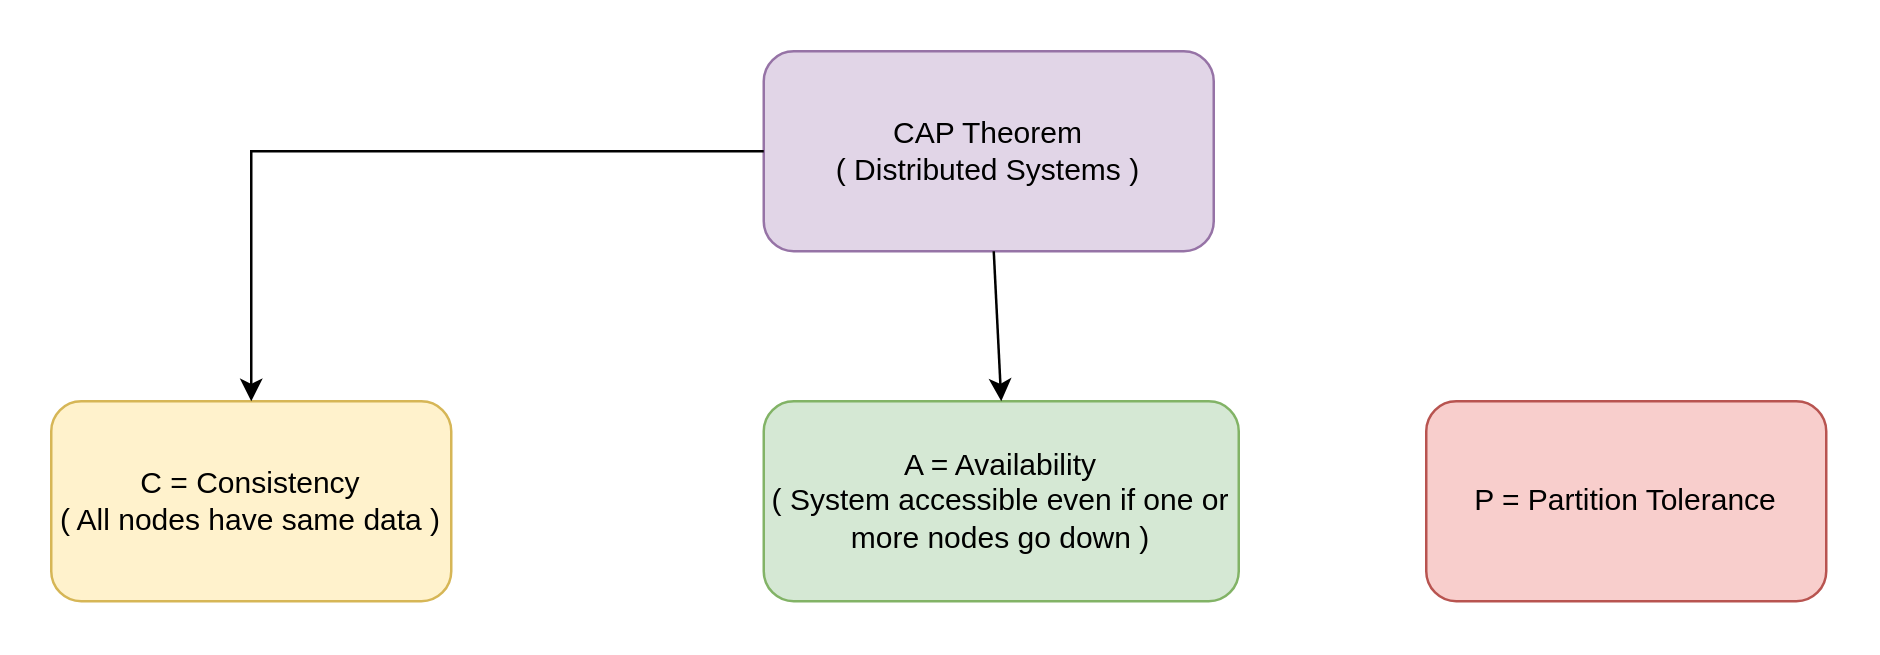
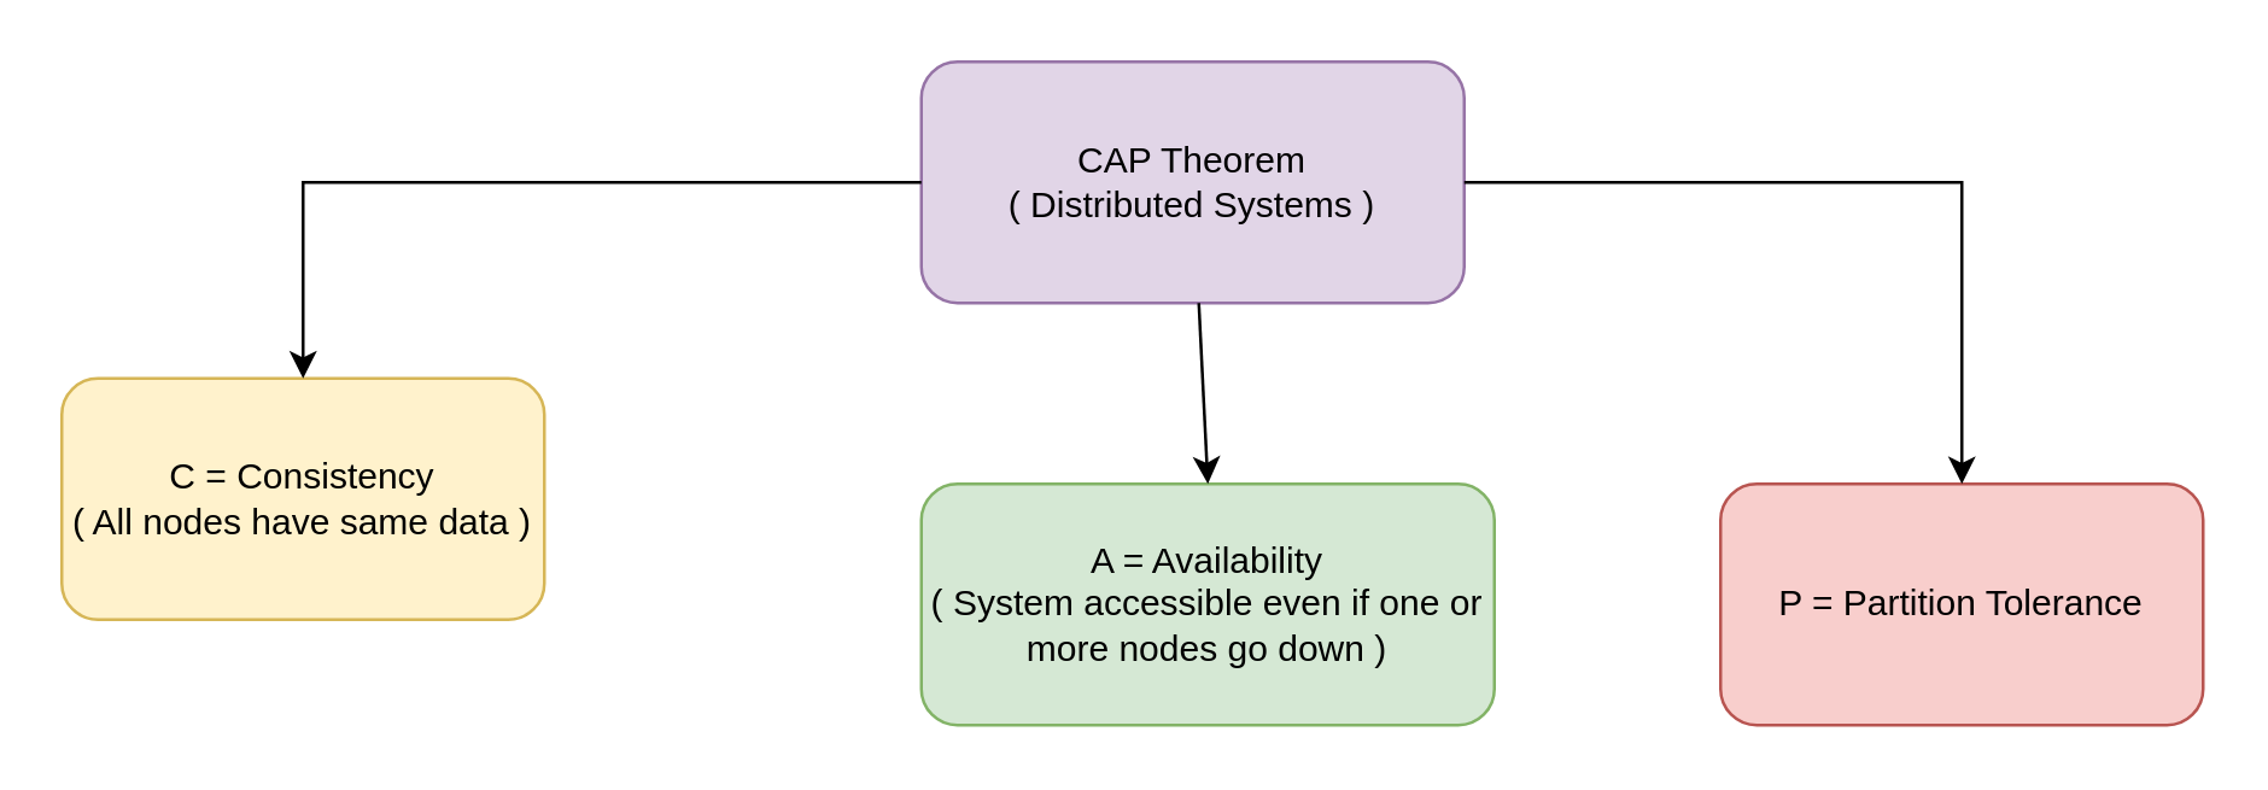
+ <mxCell id="8" value="" style="endArrow=classic;html=1;rounded=0;exitX=1;exitY=0.5;exitDx=0;exitDy=0;entryX=0.5;entryY=0;entryDx=0;entryDy=0;edgeStyle=orthogonalEdgeStyle;" edge="1" parent="1" source="2" target="6"><mxGeometry width="50" height="50" relative="1" as="geometry"><mxPoint x="330" y="240" as="sourcePoint" /><mxPoint x="380" y="190" as="targetPoint" /></mxGeometry></mxCell>
- <mxCell id="3" value="C = Consistency&lt;br&gt;( All nodes have same data )" style="rounded=1;whiteSpace=wrap;html=1;fillColor=#fff2cc;strokeColor=#d6b656;" vertex="1" parent="1"><mxGeometry x="20" y="160" width="160" height="80" as="geometry" /></mxCell>
+ <mxCell id="3" value="C = Consistency&lt;br&gt;( All nodes have same data )" style="rounded=1;whiteSpace=wrap;html=1;fillColor=#fff2cc;strokeColor=#d6b656;" vertex="1" parent="1"><mxGeometry x="20" y="125" width="160" height="80" as="geometry" /></mxCell>
